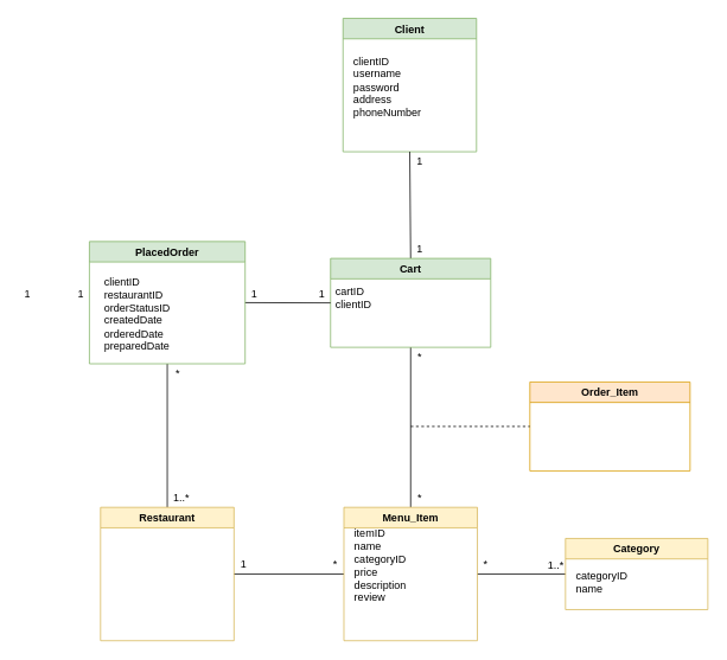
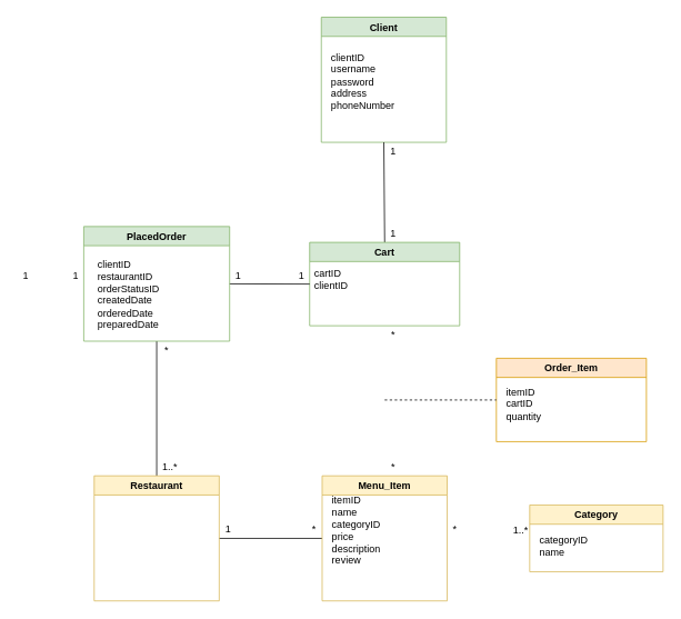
- <mxCell id="8" style="edgeStyle=none;rounded=0;orthogonalLoop=1;jettySize=auto;html=1;exitX=0.5;exitY=1;exitDx=0;exitDy=0;entryX=0.5;entryY=0;entryDx=0;entryDy=0;fontSize=12;endArrow=none;endFill=0;" edge="1" parent="1" source="9" target="12"><mxGeometry relative="1" as="geometry" /></mxCell>
+ <mxCell id="32" value="&lt;div align=&quot;left&quot;&gt;itemID&lt;/div&gt;&lt;div align=&quot;left&quot;&gt;cartID&lt;/div&gt;&lt;div align=&quot;left&quot;&gt;quantity&lt;br&gt;&lt;/div&gt;" style="text;html=1;align=left;verticalAlign=middle;resizable=0;points=[];autosize=1;strokeColor=none;fillColor=none;fontSize=12;" vertex="1" parent="31"><mxGeometry x="10" y="30" width="60" height="50" as="geometry" /></mxCell>
- <mxCell id="11" style="edgeStyle=none;rounded=0;orthogonalLoop=1;jettySize=auto;html=1;exitX=1;exitY=0.5;exitDx=0;exitDy=0;entryX=0;entryY=0.5;entryDx=0;entryDy=0;fontSize=12;endArrow=none;endFill=0;" edge="1" parent="1" source="12" target="14"><mxGeometry relative="1" as="geometry" /></mxCell>
